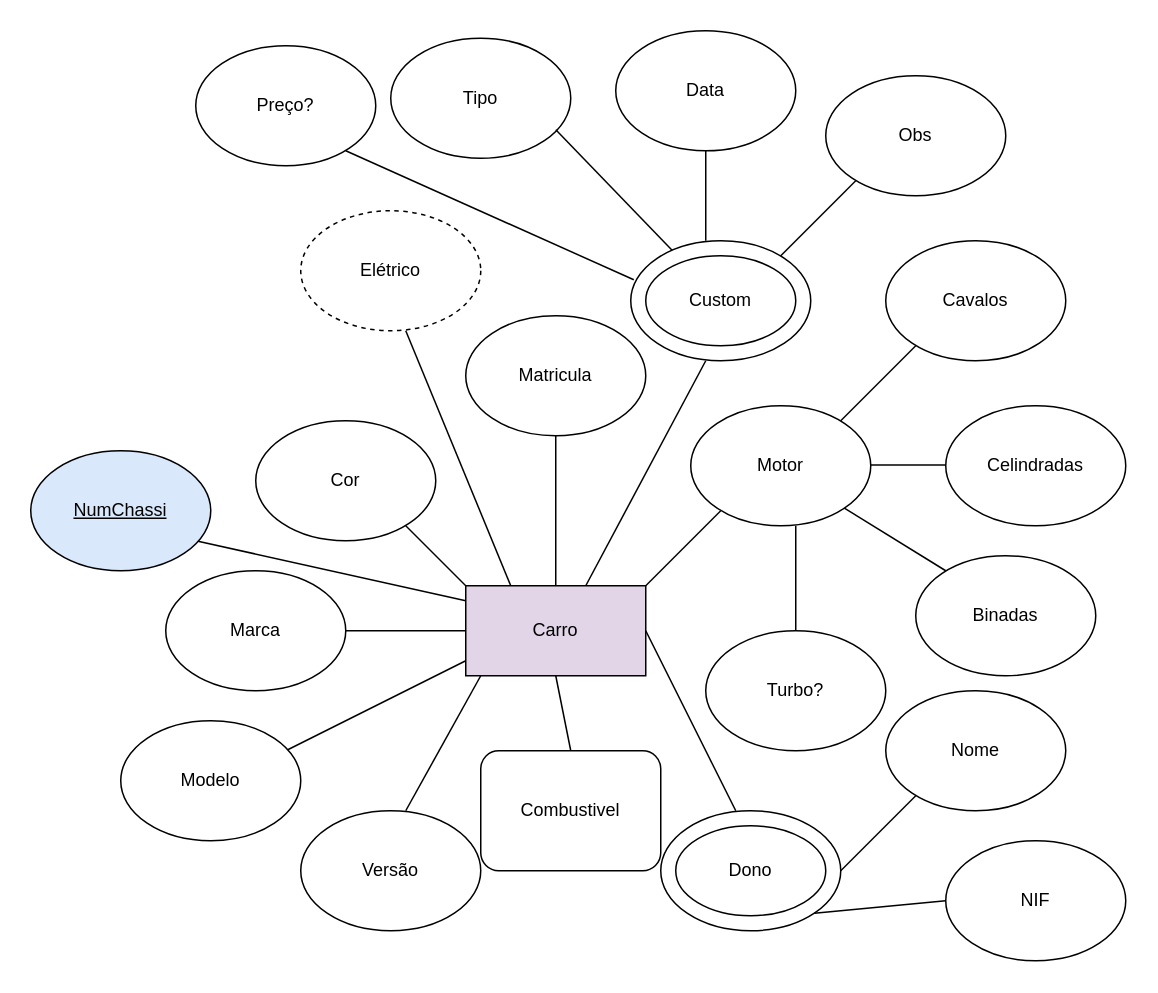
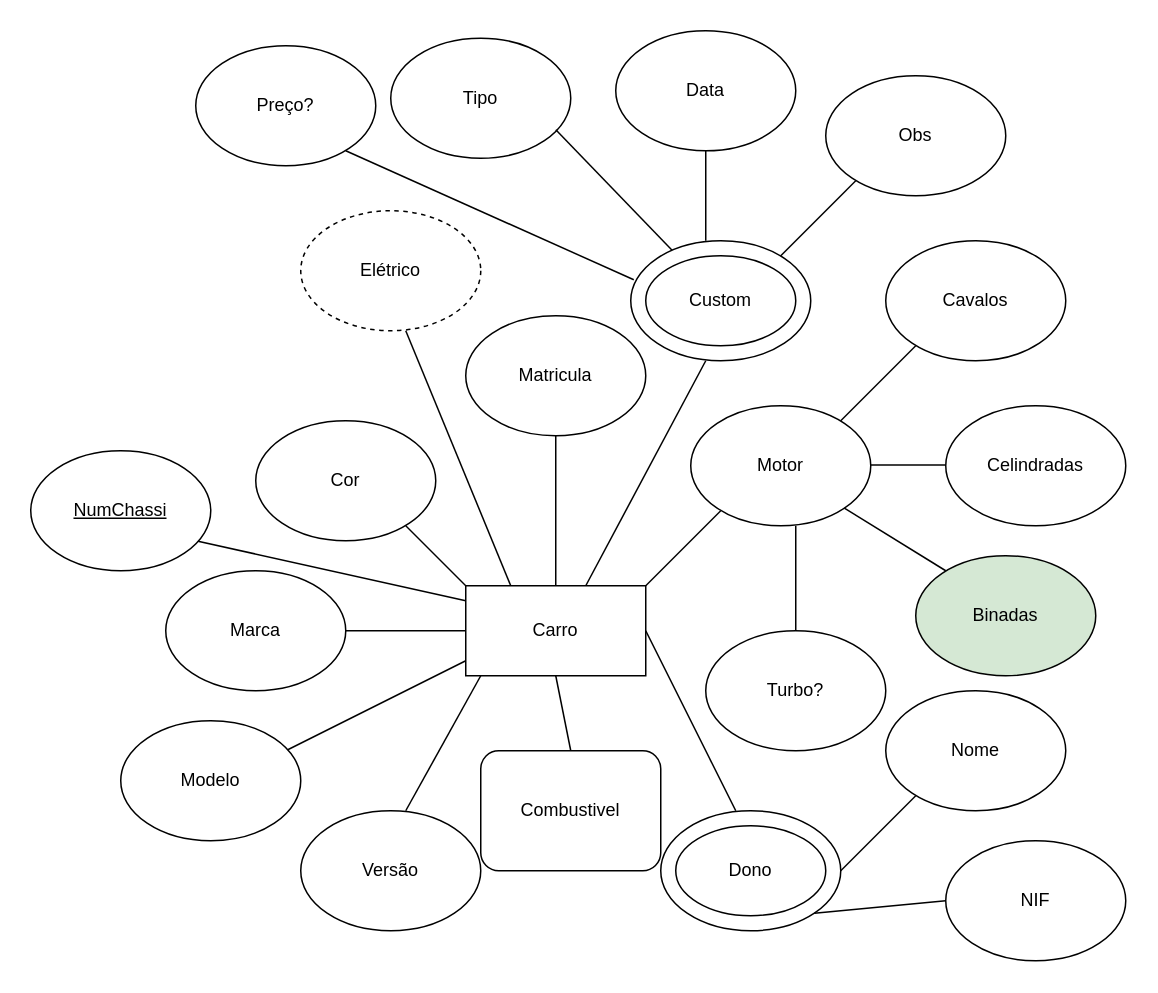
- <mxCell id="6" value="&lt;u&gt;NumChassi&lt;/u&gt;" style="ellipse;whiteSpace=wrap;html=1;fillColor=#dae8fc;" vertex="1" parent="1"><mxGeometry x="20" y="300" width="120" height="80" as="geometry" /></mxCell>
+ <mxCell id="6" value="&lt;u&gt;NumChassi&lt;/u&gt;" style="ellipse;whiteSpace=wrap;html=1;" vertex="1" parent="1"><mxGeometry x="20" y="300" width="120" height="80" as="geometry" /></mxCell>
- <mxCell id="16" value="Binadas" style="ellipse;whiteSpace=wrap;html=1;" vertex="1" parent="1"><mxGeometry x="610" y="370" width="120" height="80" as="geometry" /></mxCell>
+ <mxCell id="16" value="Binadas" style="ellipse;whiteSpace=wrap;html=1;fillColor=#d5e8d4;" vertex="1" parent="1"><mxGeometry x="610" y="370" width="120" height="80" as="geometry" /></mxCell>
- <mxCell id="2" value="Carro" style="rounded=0;whiteSpace=wrap;html=1;fillColor=#e1d5e7;" vertex="1" parent="1"><mxGeometry x="310" y="390" width="120" height="60" as="geometry" /></mxCell>
+ <mxCell id="2" value="Carro" style="rounded=0;whiteSpace=wrap;html=1;" vertex="1" parent="1"><mxGeometry x="310" y="390" width="120" height="60" as="geometry" /></mxCell>
